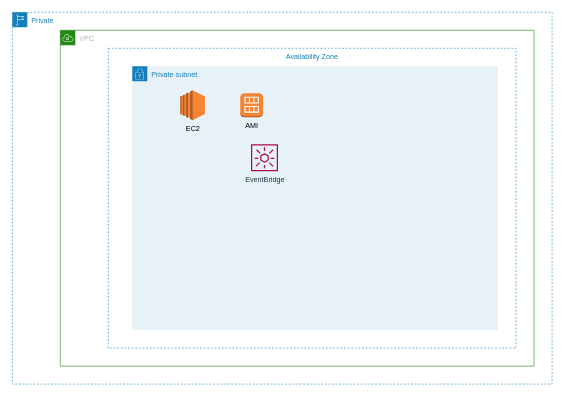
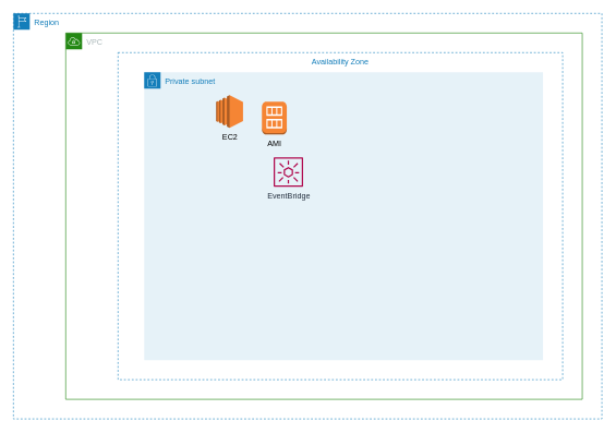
- <mxCell id="2" value="Private" style="points=[[0,0],[0.25,0],[0.5,0],[0.75,0],[1,0],[1,0.25],[1,0.5],[1,0.75],[1,1],[0.75,1],[0.5,1],[0.25,1],[0,1],[0,0.75],[0,0.5],[0,0.25]];outlineConnect=0;gradientColor=none;html=1;whiteSpace=wrap;fontSize=12;fontStyle=0;container=1;pointerEvents=0;collapsible=0;recursiveResize=0;shape=mxgraph.aws4.group;grIcon=mxgraph.aws4.group_region;strokeColor=#147EBA;fillColor=none;verticalAlign=top;align=left;spacingLeft=30;fontColor=#147EBA;dashed=1;" vertex="1" parent="1"><mxGeometry x="20" y="20" width="900" height="620" as="geometry" /></mxCell>
+ <mxCell id="2" value="Region" style="points=[[0,0],[0.25,0],[0.5,0],[0.75,0],[1,0],[1,0.25],[1,0.5],[1,0.75],[1,1],[0.75,1],[0.5,1],[0.25,1],[0,1],[0,0.75],[0,0.5],[0,0.25]];outlineConnect=0;gradientColor=none;html=1;whiteSpace=wrap;fontSize=12;fontStyle=0;container=1;pointerEvents=0;collapsible=0;recursiveResize=0;shape=mxgraph.aws4.group;grIcon=mxgraph.aws4.group_region;strokeColor=#147EBA;fillColor=none;verticalAlign=top;align=left;spacingLeft=30;fontColor=#147EBA;dashed=1;" vertex="1" parent="1"><mxGeometry x="20" y="20" width="900" height="620" as="geometry" /></mxCell>
- <mxCell id="6" value="EC2" style="outlineConnect=0;dashed=0;verticalLabelPosition=bottom;verticalAlign=top;align=center;html=1;shape=mxgraph.aws3.ec2;fillColor=#F58534;gradientColor=none;" vertex="1" parent="3"><mxGeometry x="200" y="100" width="41.13" height="50" as="geometry" /></mxCell>
+ <mxCell id="6" value="EC2" style="outlineConnect=0;dashed=0;verticalLabelPosition=bottom;verticalAlign=top;align=center;html=1;shape=mxgraph.aws3.ec2;fillColor=#F58534;gradientColor=none;" vertex="1" parent="3"><mxGeometry x="230" y="95" width="41.13" height="50" as="geometry" /></mxCell>
- <mxCell id="7" value="AMI" style="outlineConnect=0;dashed=0;verticalLabelPosition=bottom;verticalAlign=top;align=center;html=1;shape=mxgraph.aws3.ami;fillColor=#F58534;gradientColor=none;" vertex="1" parent="3"><mxGeometry x="300" y="105" width="38.1" height="40" as="geometry" /></mxCell>
+ <mxCell id="7" value="AMI" style="outlineConnect=0;dashed=0;verticalLabelPosition=bottom;verticalAlign=top;align=center;html=1;shape=mxgraph.aws3.ami;fillColor=#F58534;gradientColor=none;" vertex="1" parent="3"><mxGeometry x="300" y="105" width="38.1" height="50" as="geometry" /></mxCell>
